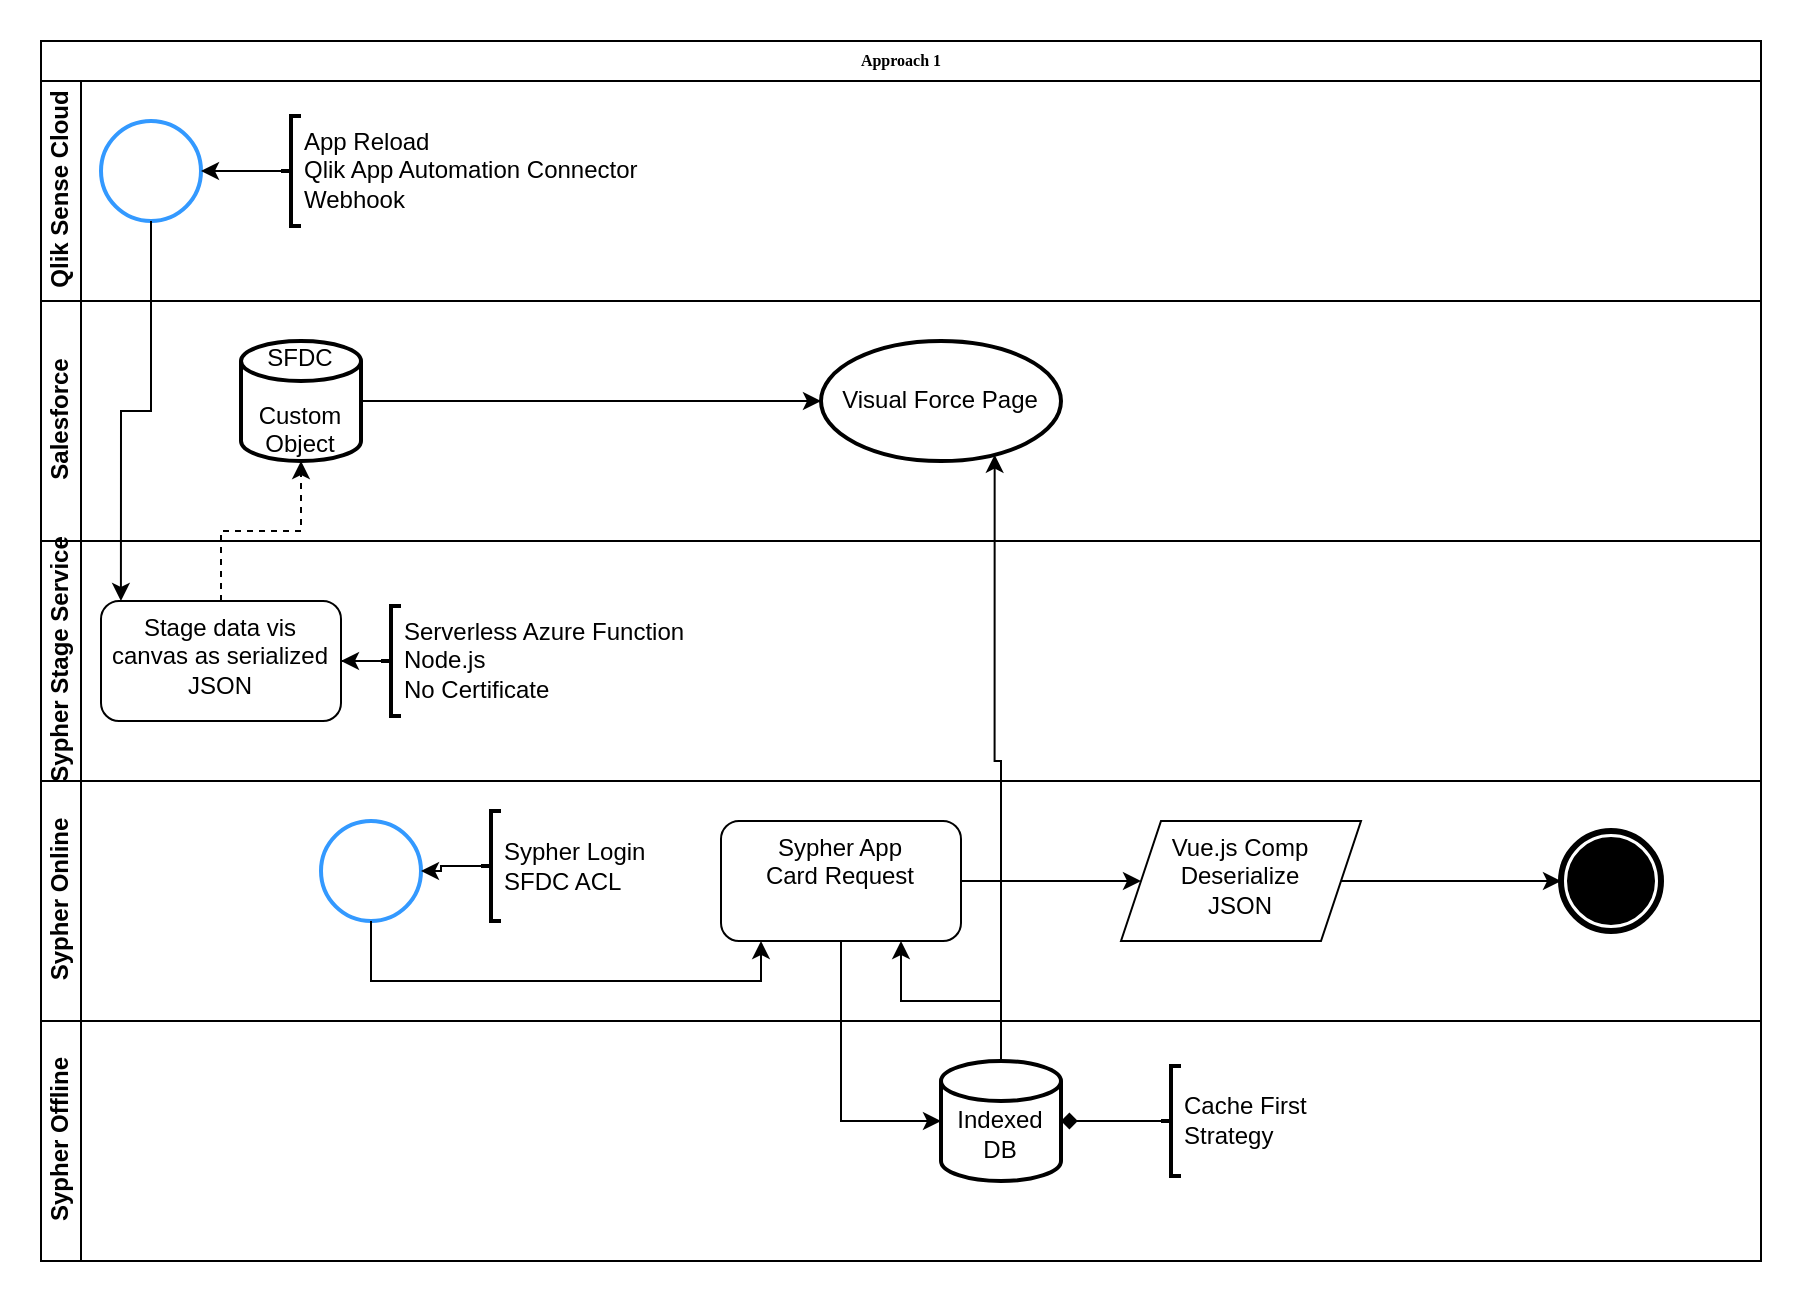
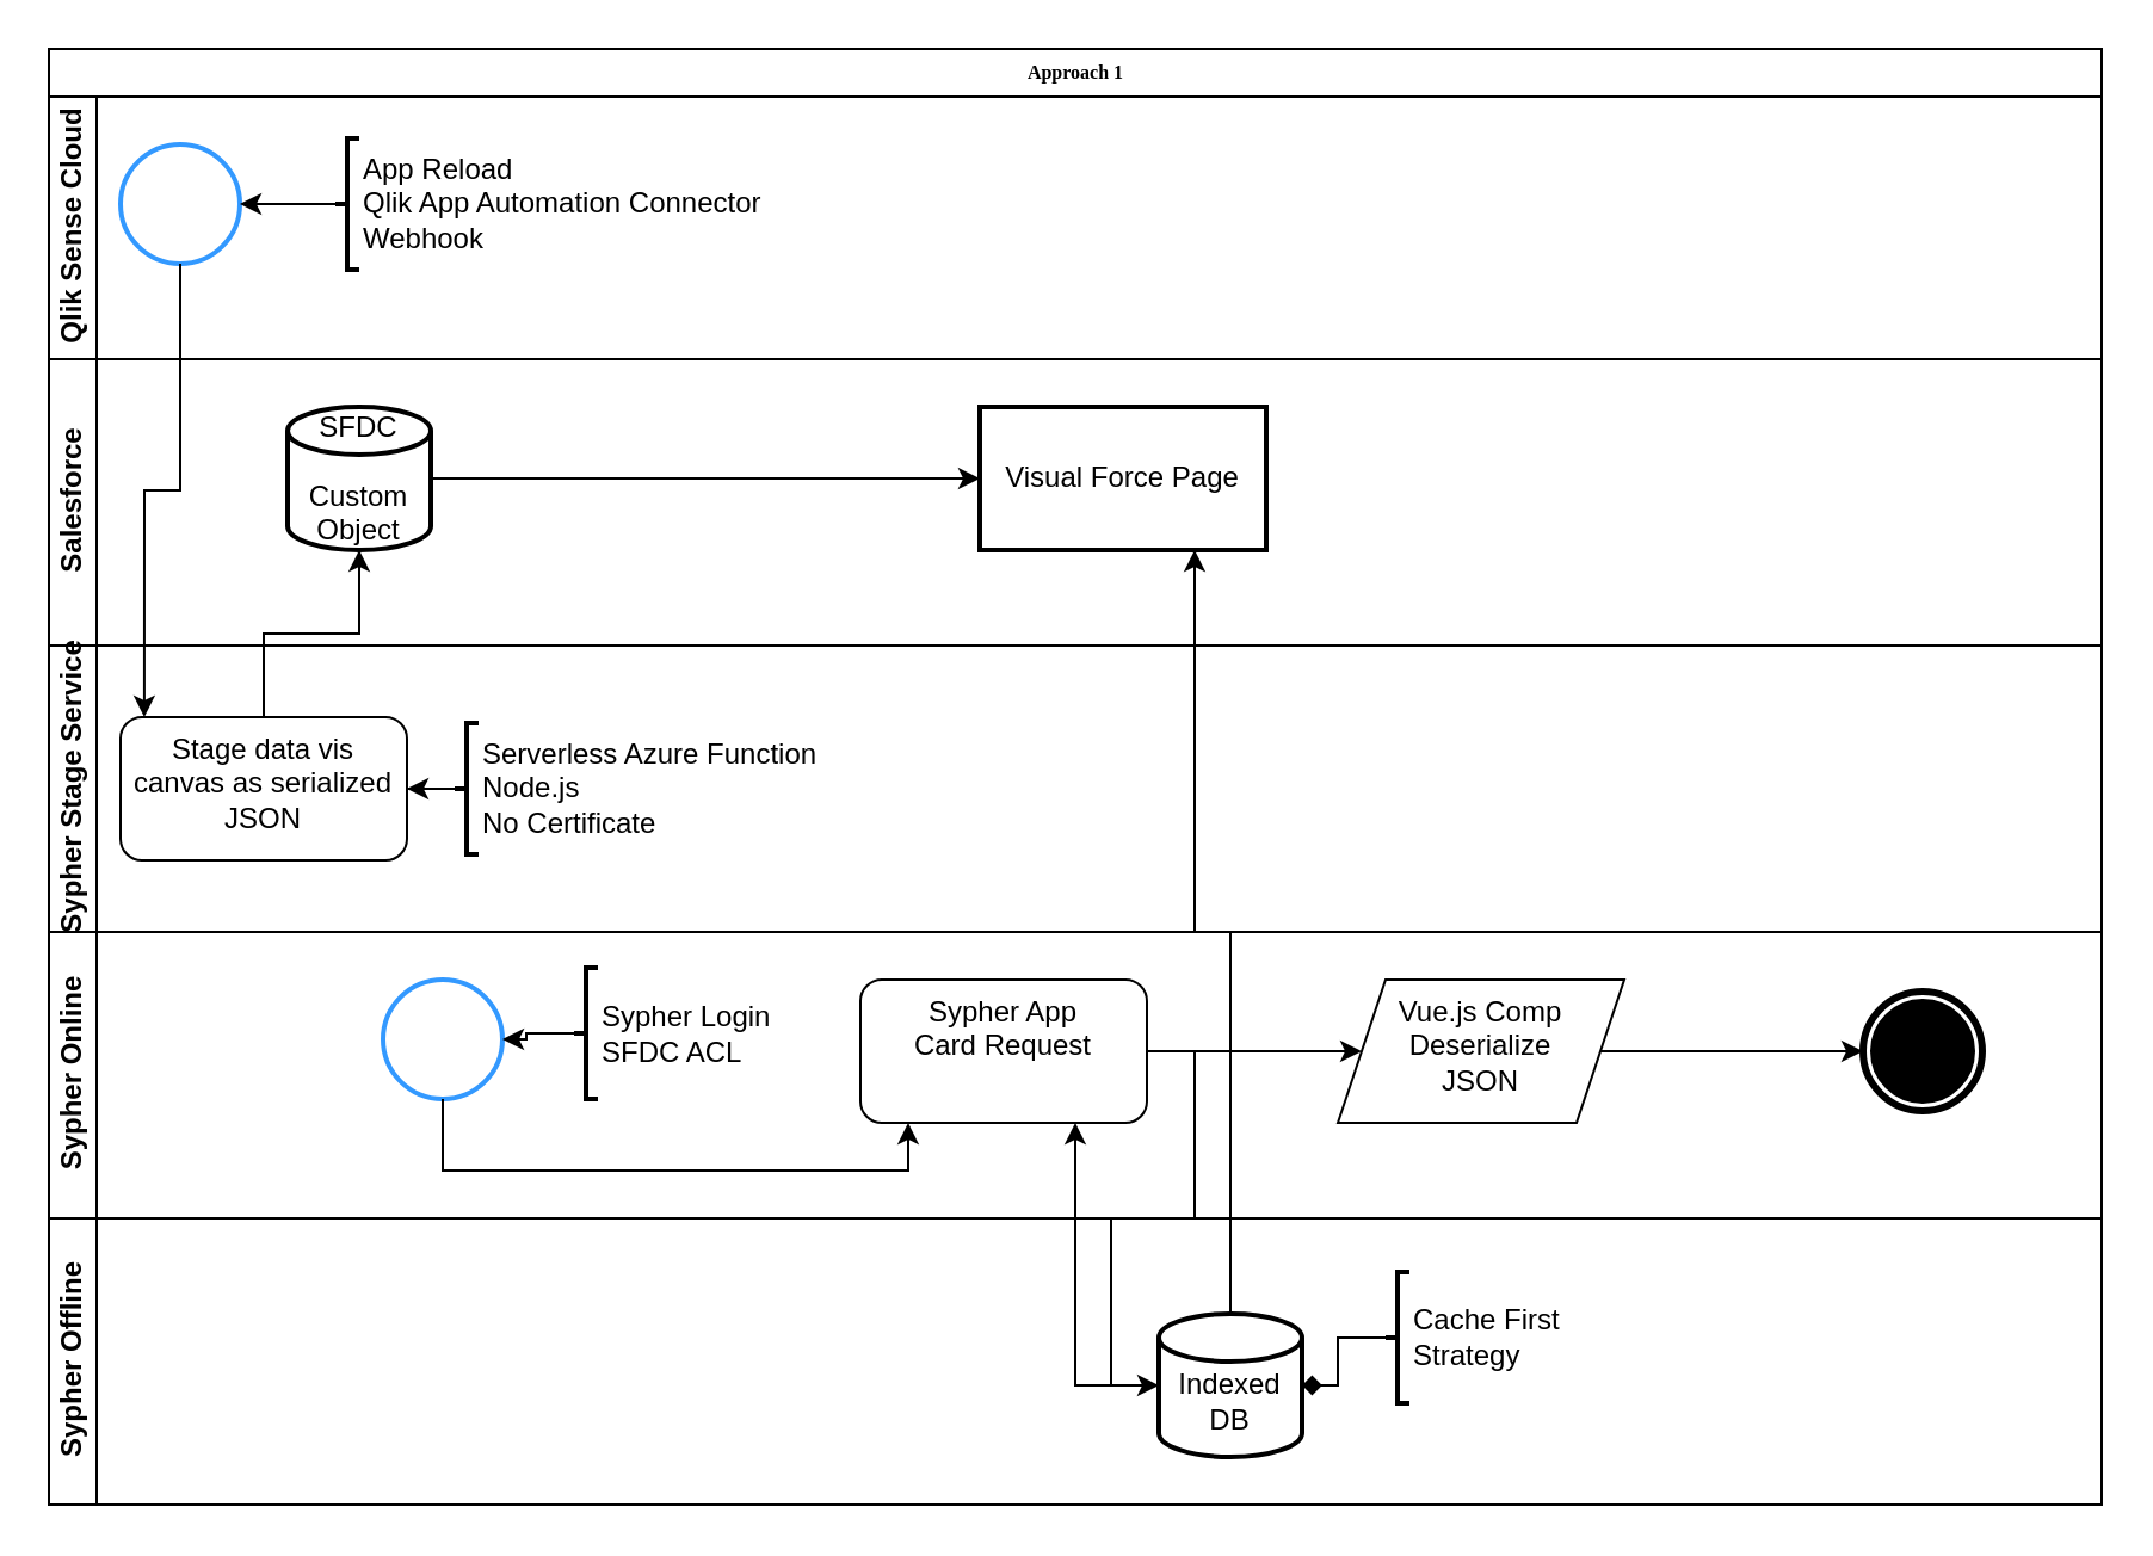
- <mxCell id="9" value="Visual Force Page" style="ellipse;whiteSpace=wrap;html=1;strokeWidth=2;" vertex="1" parent="7"><mxGeometry x="390" y="20" width="120" height="60" as="geometry" /></mxCell>
+ <mxCell id="9" value="Visual Force Page" style="whiteSpace=wrap;html=1;strokeWidth=2;" vertex="1" parent="7"><mxGeometry x="390" y="20" width="120" height="60" as="geometry" /></mxCell>
- <mxCell id="30" style="edgeStyle=orthogonalEdgeStyle;rounded=0;orthogonalLoop=1;jettySize=auto;html=1;dashed=1;" edge="1" parent="2" source="12" target="8"><mxGeometry relative="1" as="geometry" /></mxCell>
+ <mxCell id="30" style="edgeStyle=orthogonalEdgeStyle;rounded=0;orthogonalLoop=1;jettySize=auto;html=1;" edge="1" parent="2" source="12" target="8"><mxGeometry relative="1" as="geometry" /></mxCell>
- <mxCell id="26" value="&lt;br&gt;Indexed&lt;br&gt;DB" style="strokeWidth=2;html=1;shape=mxgraph.flowchart.database;whiteSpace=wrap;" vertex="1" parent="25"><mxGeometry x="450" y="20" width="60" height="60" as="geometry" /></mxCell>
+ <mxCell id="26" value="&lt;br&gt;Indexed&lt;br&gt;DB" style="strokeWidth=2;html=1;shape=mxgraph.flowchart.database;whiteSpace=wrap;" vertex="1" parent="25"><mxGeometry x="465" y="40" width="60" height="60" as="geometry" /></mxCell>
